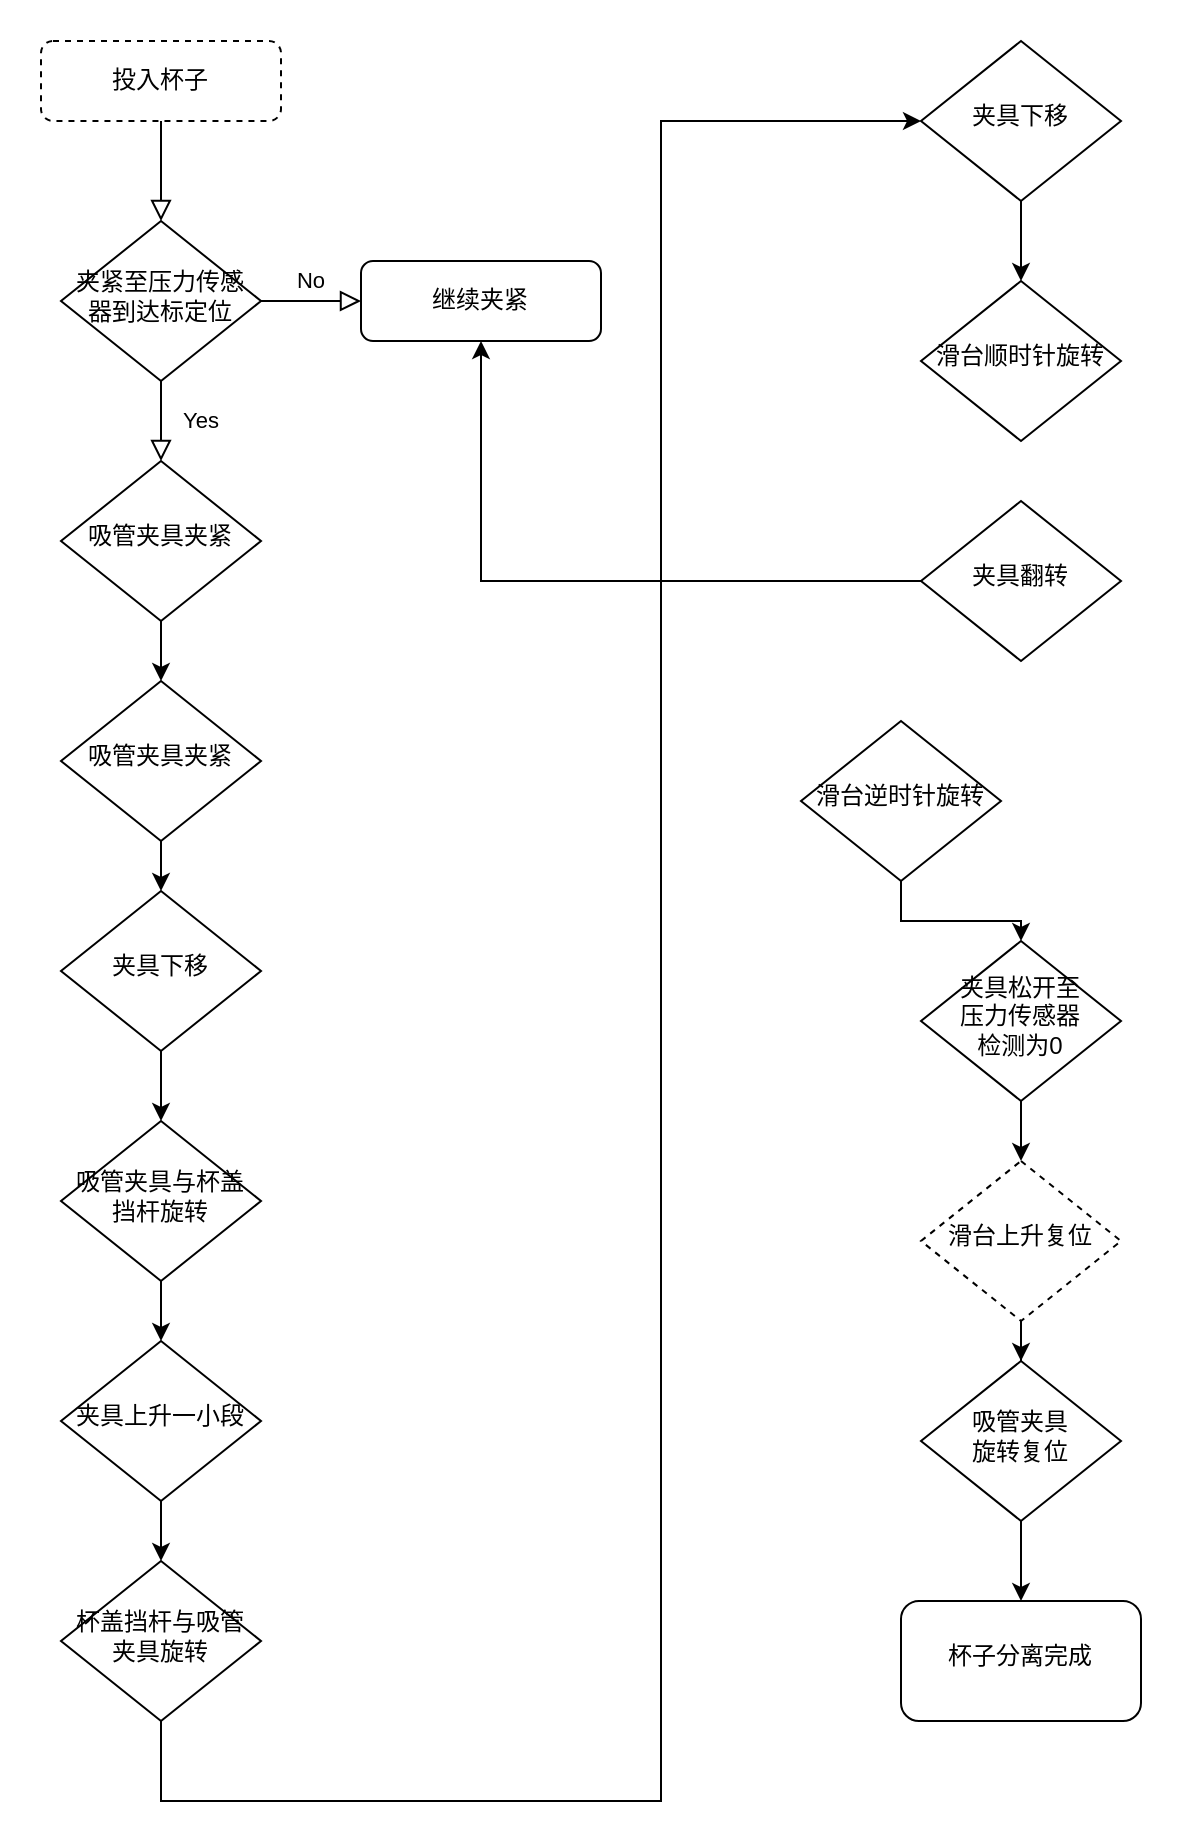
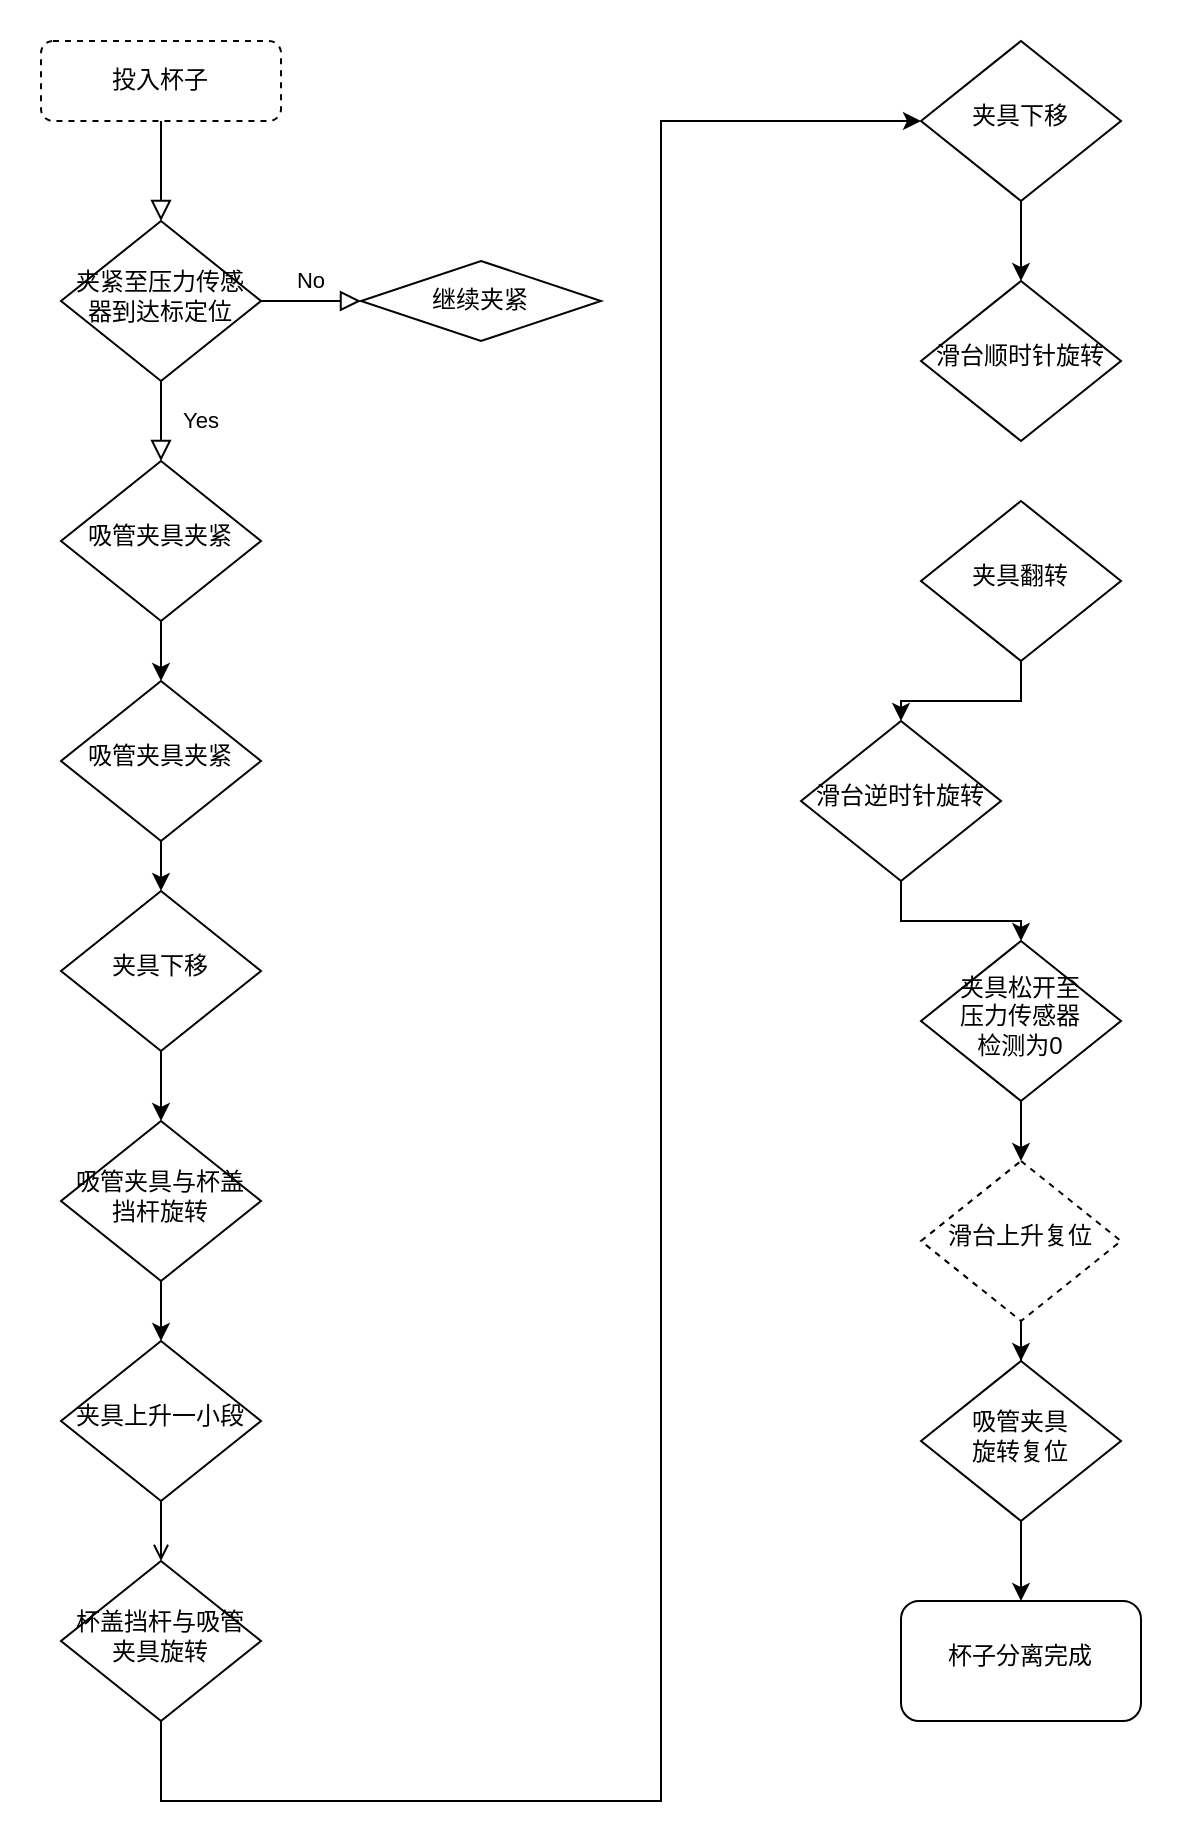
- <mxCell id="7" value="继续夹紧" style="rounded=1;whiteSpace=wrap;html=1;fontSize=12;glass=0;strokeWidth=1;shadow=0;" parent="1" vertex="1"><mxGeometry x="180" y="130" width="120" height="40" as="geometry" /></mxCell>
+ <mxCell id="7" value="继续夹紧" style="rhombus;whiteSpace=wrap;html=1;fontSize=12;glass=0;strokeWidth=1;shadow=0;" parent="1" vertex="1"><mxGeometry x="180" y="130" width="120" height="40" as="geometry" /></mxCell>
- <mxCell id="23" value="" style="edgeStyle=orthogonalEdgeStyle;rounded=0;orthogonalLoop=1;jettySize=auto;html=1;" parent="1" source="24" target="7" edge="1"><mxGeometry relative="1" as="geometry" /></mxCell>
+ <mxCell id="23" value="" style="edgeStyle=orthogonalEdgeStyle;rounded=0;orthogonalLoop=1;jettySize=auto;html=1;" parent="1" source="24" target="26" edge="1"><mxGeometry relative="1" as="geometry" /></mxCell>
- <mxCell id="16" value="" style="edgeStyle=orthogonalEdgeStyle;rounded=0;orthogonalLoop=1;jettySize=auto;html=1;" parent="1" source="17" target="19" edge="1"><mxGeometry relative="1" as="geometry" /></mxCell>
+ <mxCell id="16" value="" style="edgeStyle=orthogonalEdgeStyle;rounded=0;orthogonalLoop=1;jettySize=auto;html=1;endArrow=open;" parent="1" source="17" target="19" edge="1"><mxGeometry relative="1" as="geometry" /></mxCell>
